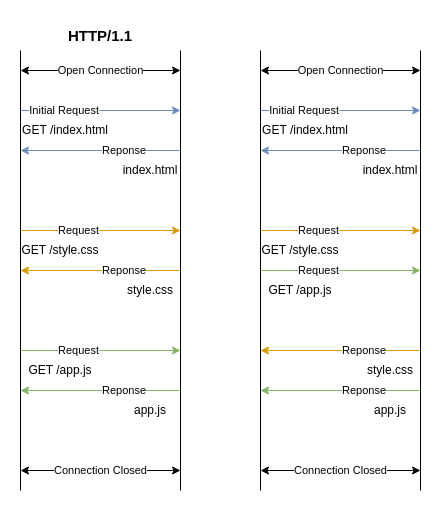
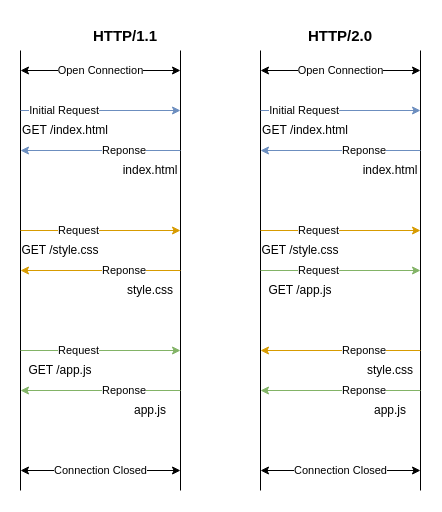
- <mxCell id="18" value="&lt;b&gt;&lt;font style=&quot;font-size: 15px;&quot;&gt;HTTP/1.1&lt;/font&gt;&lt;/b&gt;" style="text;html=1;strokeColor=none;fillColor=none;align=center;verticalAlign=middle;whiteSpace=wrap;rounded=0;" vertex="1" parent="1"><mxGeometry x="60" y="20" width="80" height="30" as="geometry" /></mxCell>
+ <mxCell id="18" value="&lt;b&gt;&lt;font style=&quot;font-size: 15px;&quot;&gt;HTTP/1.1&lt;/font&gt;&lt;/b&gt;" style="text;html=1;strokeColor=none;fillColor=none;align=center;verticalAlign=middle;whiteSpace=wrap;rounded=0;" vertex="1" parent="1"><mxGeometry x="85" y="20" width="80" height="30" as="geometry" /></mxCell>
+ <mxCell id="35" value="&lt;b&gt;&lt;font style=&quot;font-size: 15px;&quot;&gt;HTTP/2.0&lt;/font&gt;&lt;/b&gt;" style="text;html=1;strokeColor=none;fillColor=none;align=center;verticalAlign=middle;whiteSpace=wrap;rounded=0;" vertex="1" parent="1"><mxGeometry x="300" y="20" width="80" height="30" as="geometry" /></mxCell>
